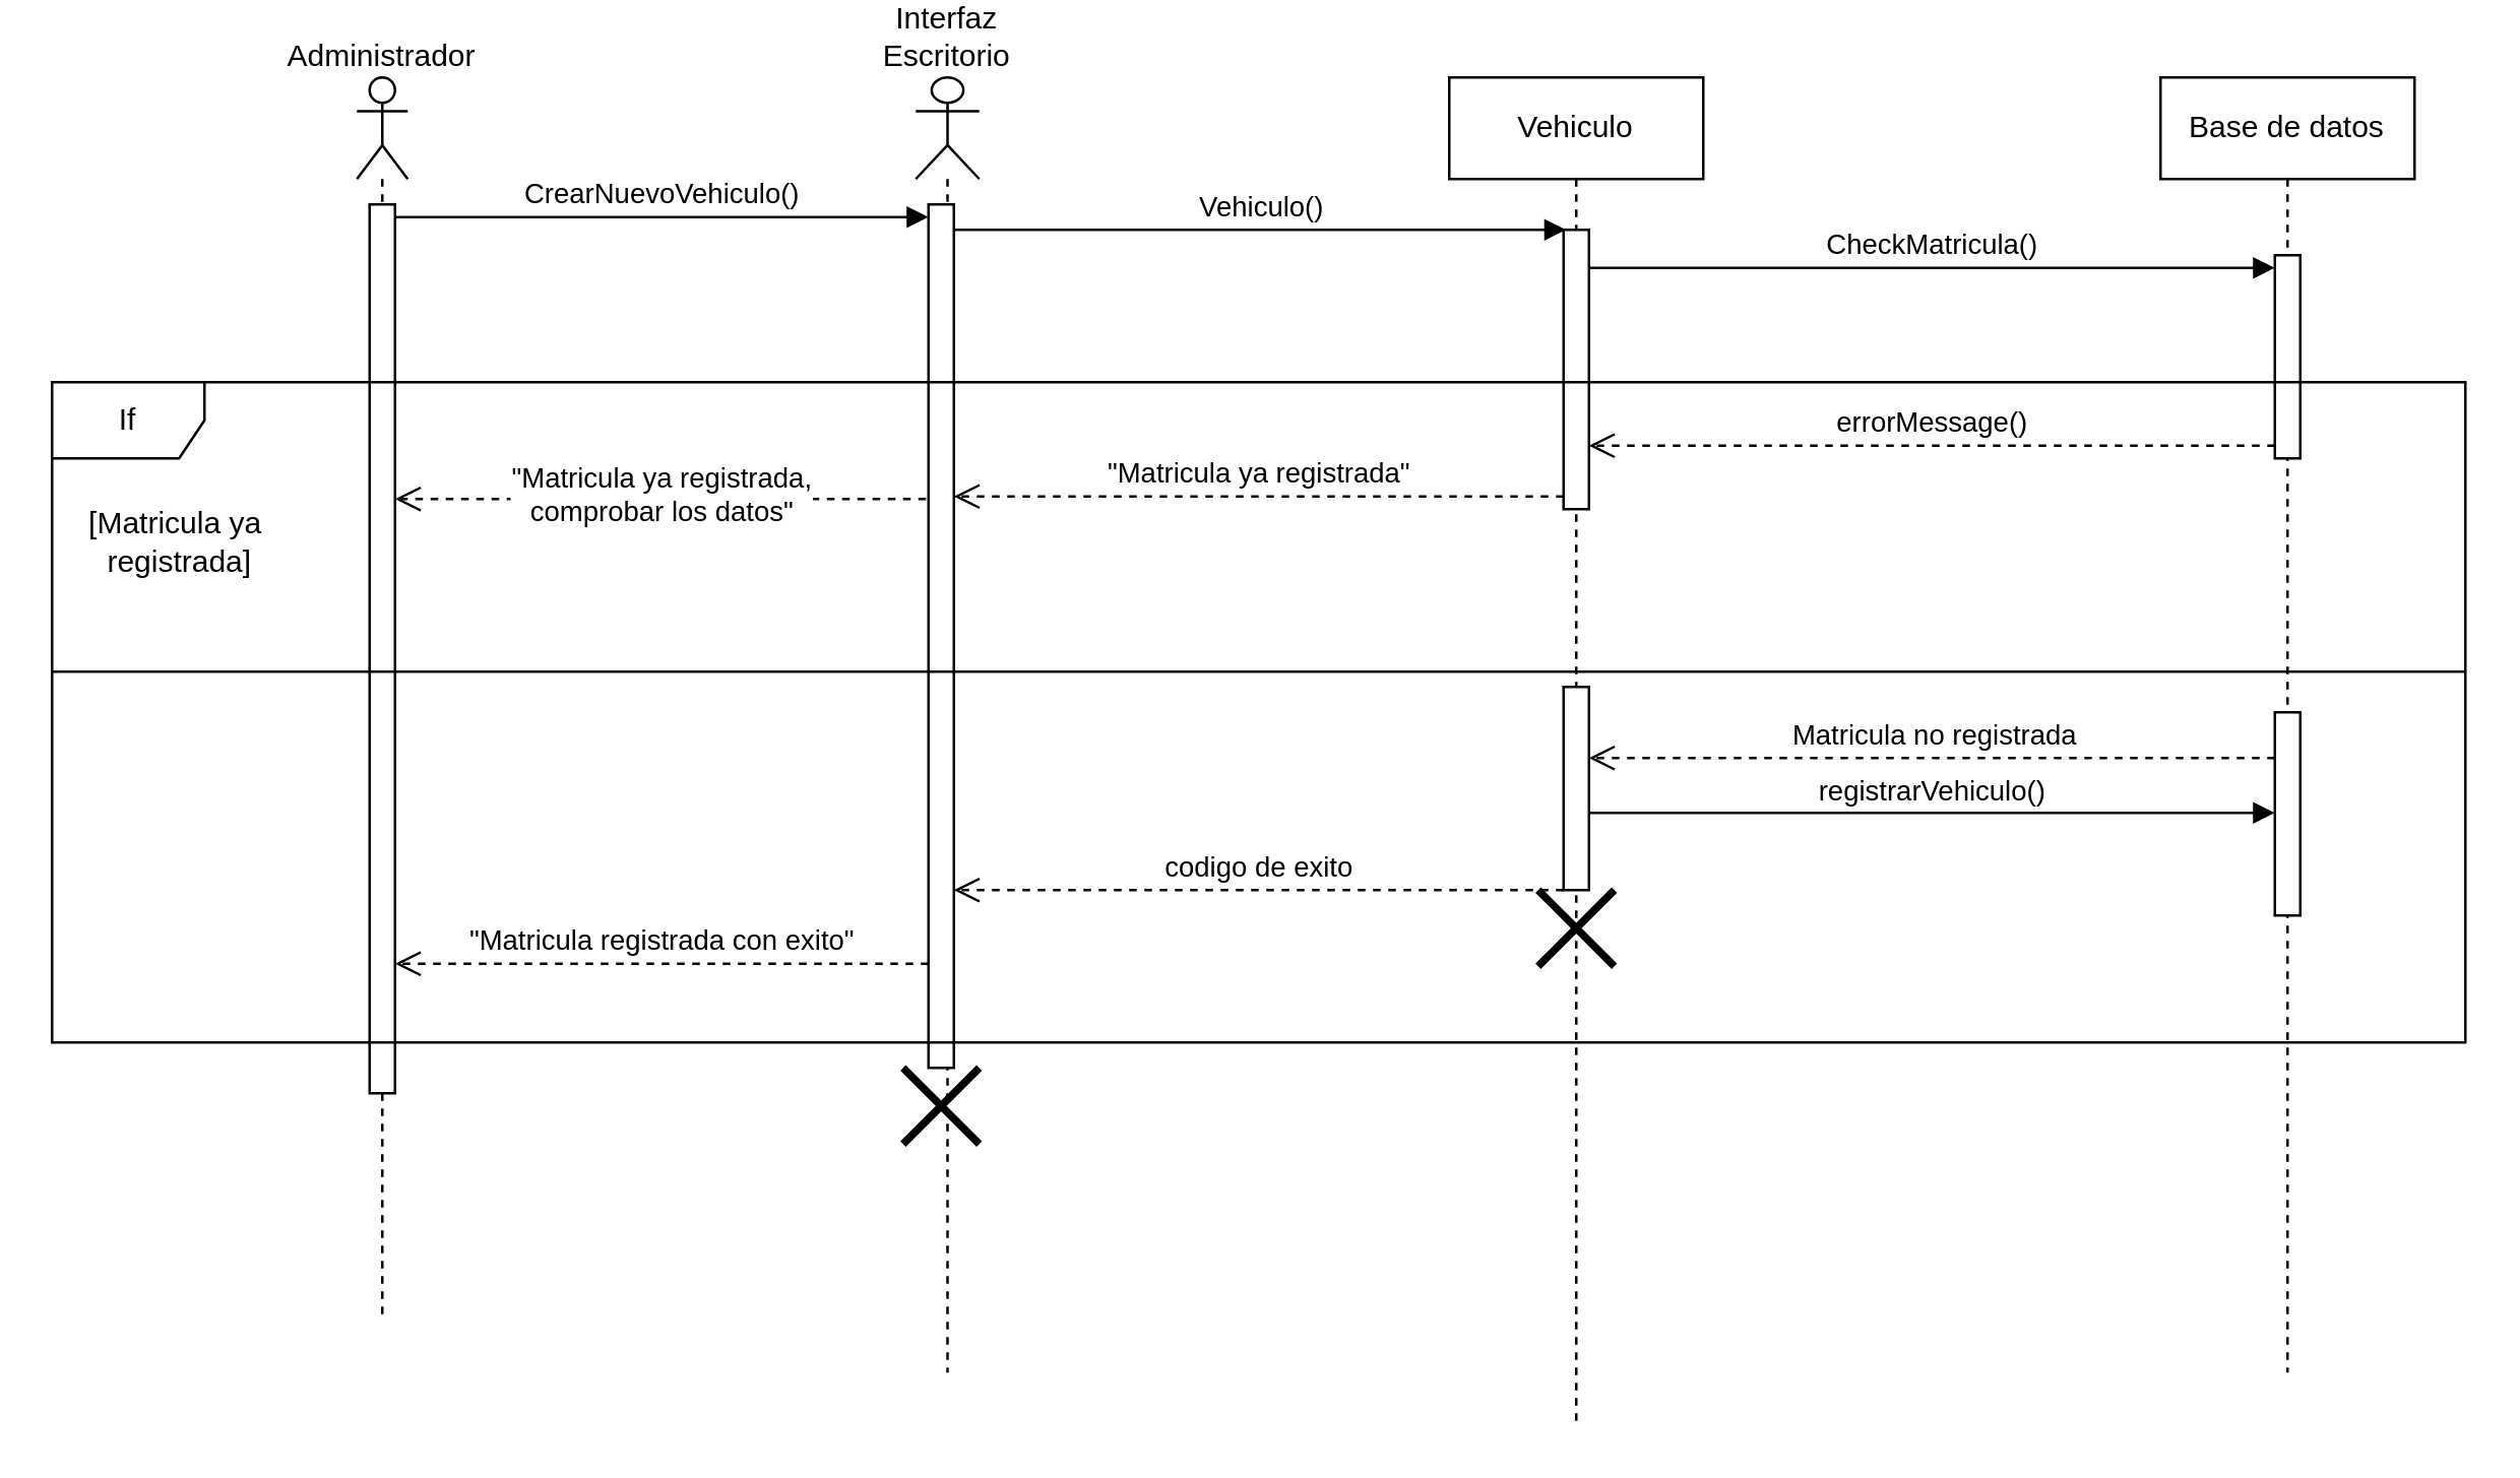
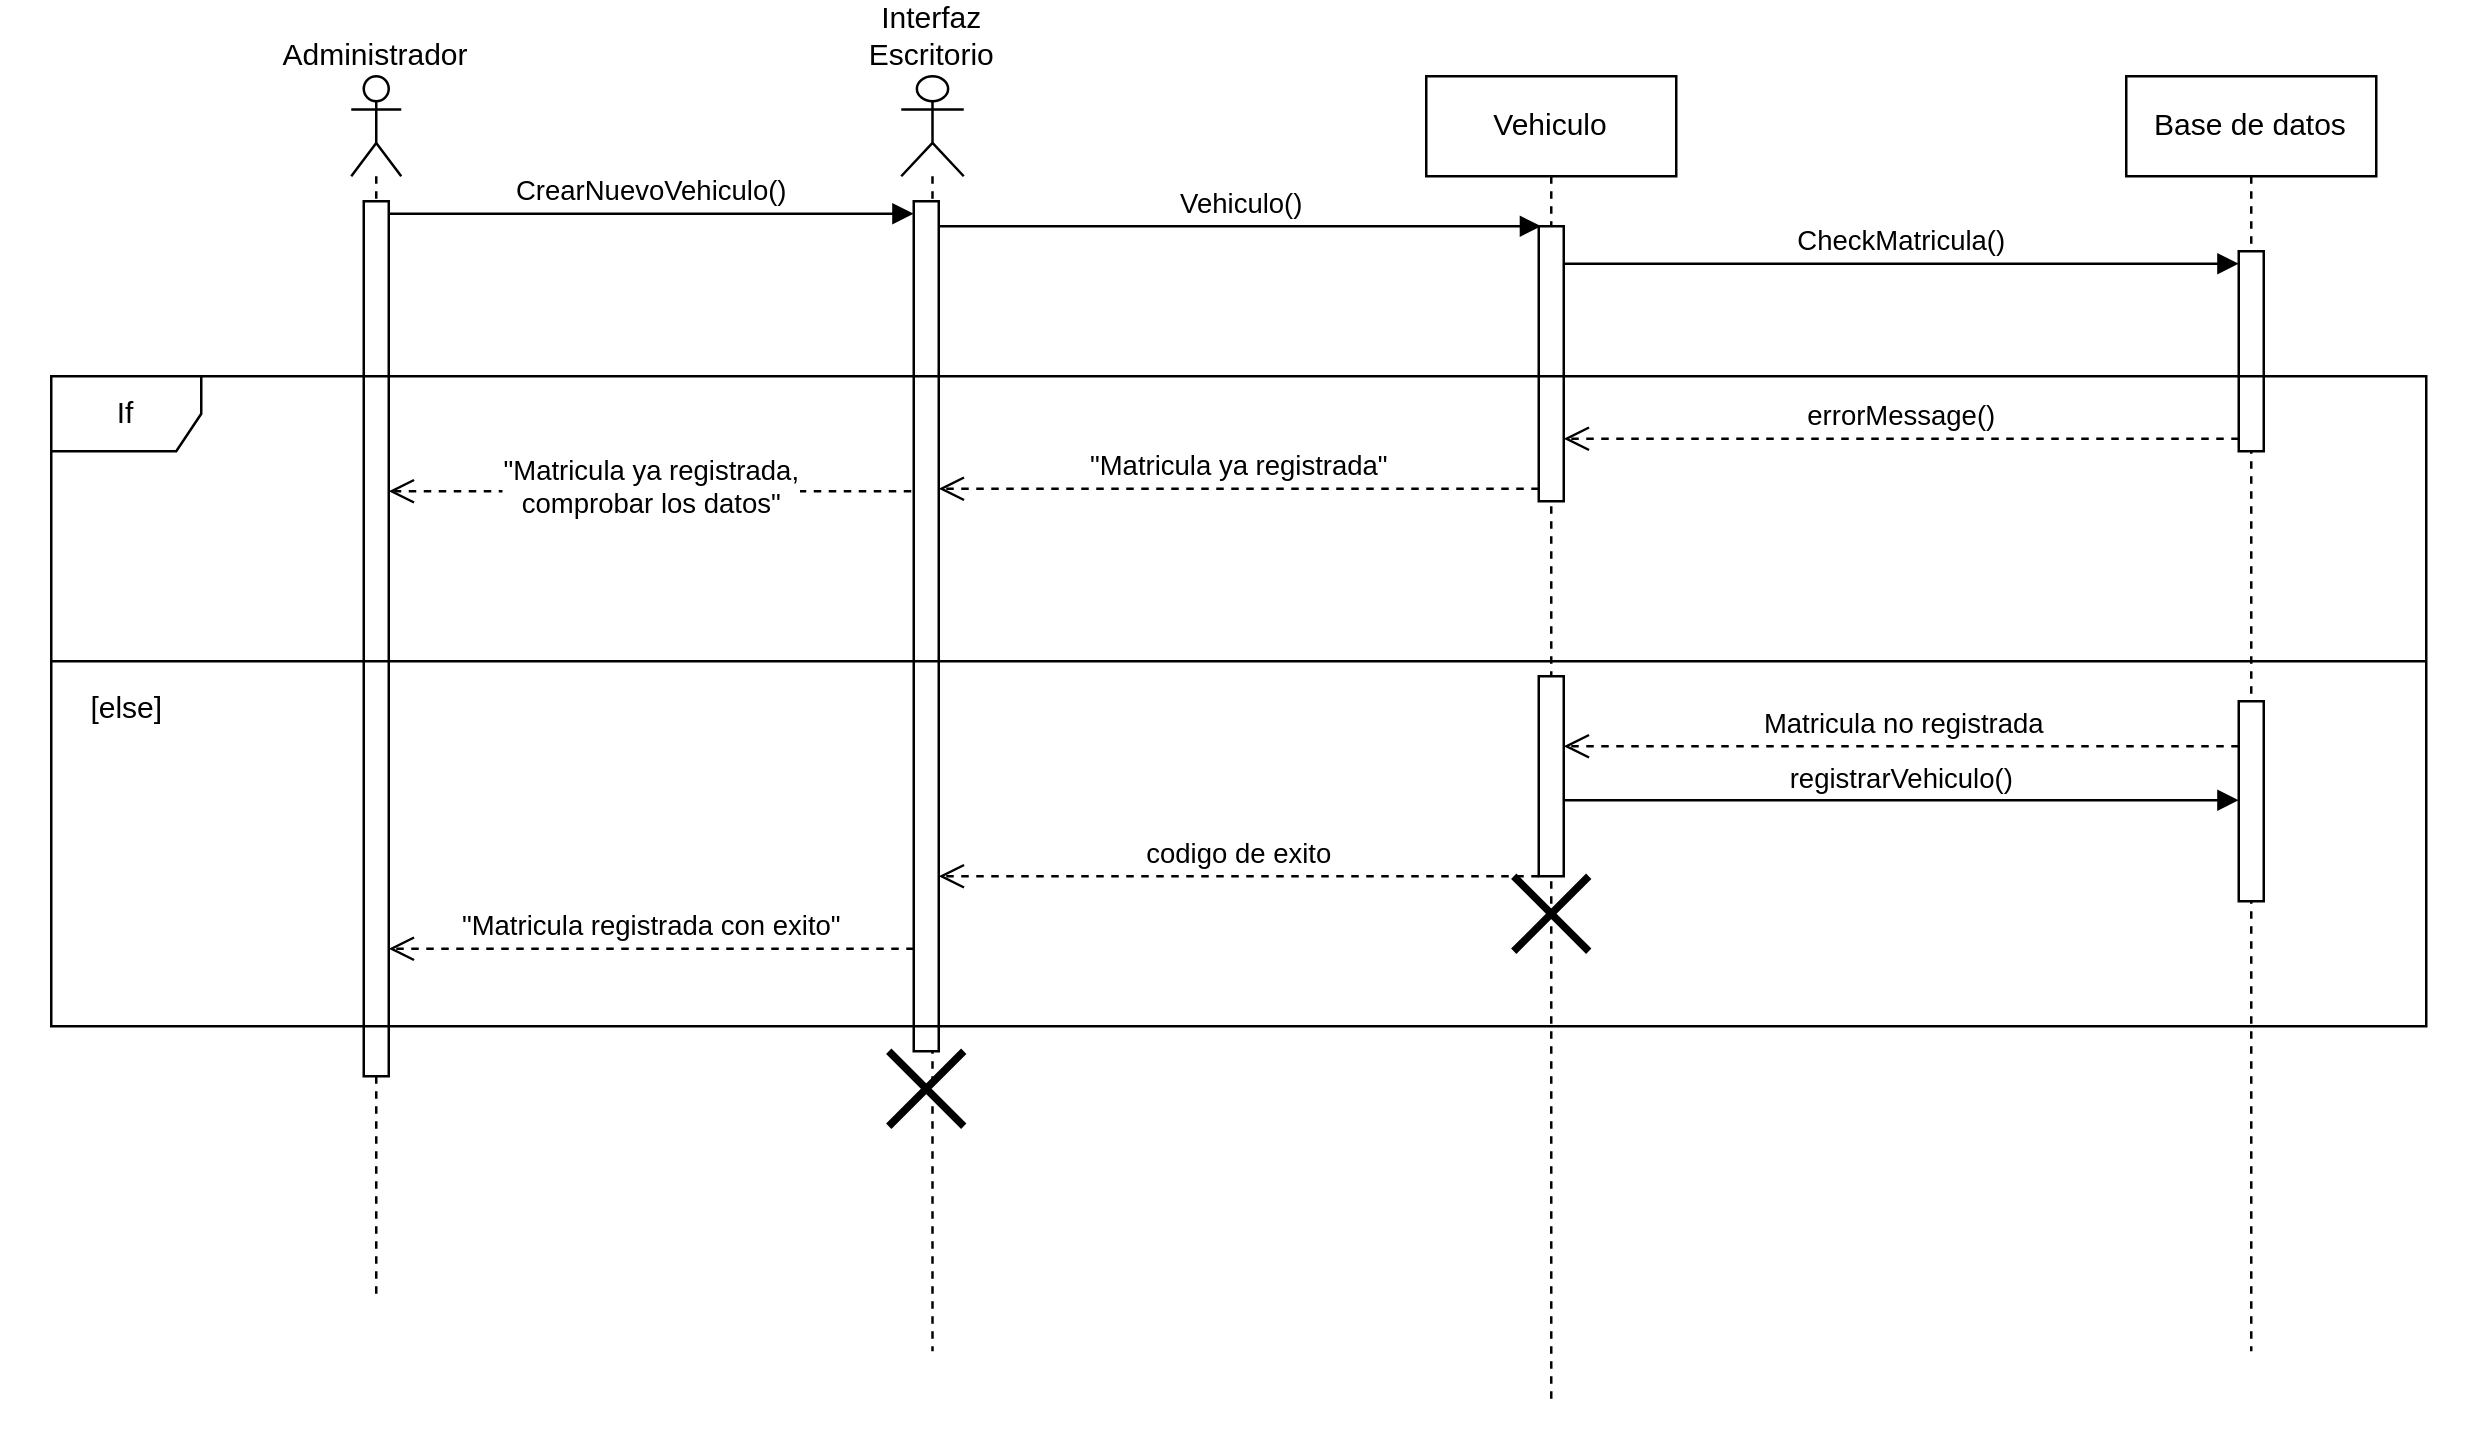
- <mxCell id="17" value="[Matricula ya&amp;nbsp;&lt;div&gt;registrada]&lt;/div&gt;" style="text;html=1;align=center;verticalAlign=middle;resizable=0;points=[];autosize=1;strokeColor=none;fillColor=none;" vertex="1" parent="1"><mxGeometry x="25" y="183" width="90" height="40" as="geometry" /></mxCell>
+ <mxCell id="21" value="[else]" style="text;html=1;align=center;verticalAlign=middle;resizable=0;points=[];autosize=1;strokeColor=none;fillColor=none;" vertex="1" parent="1"><mxGeometry x="25" y="258" width="50" height="30" as="geometry" /></mxCell>
